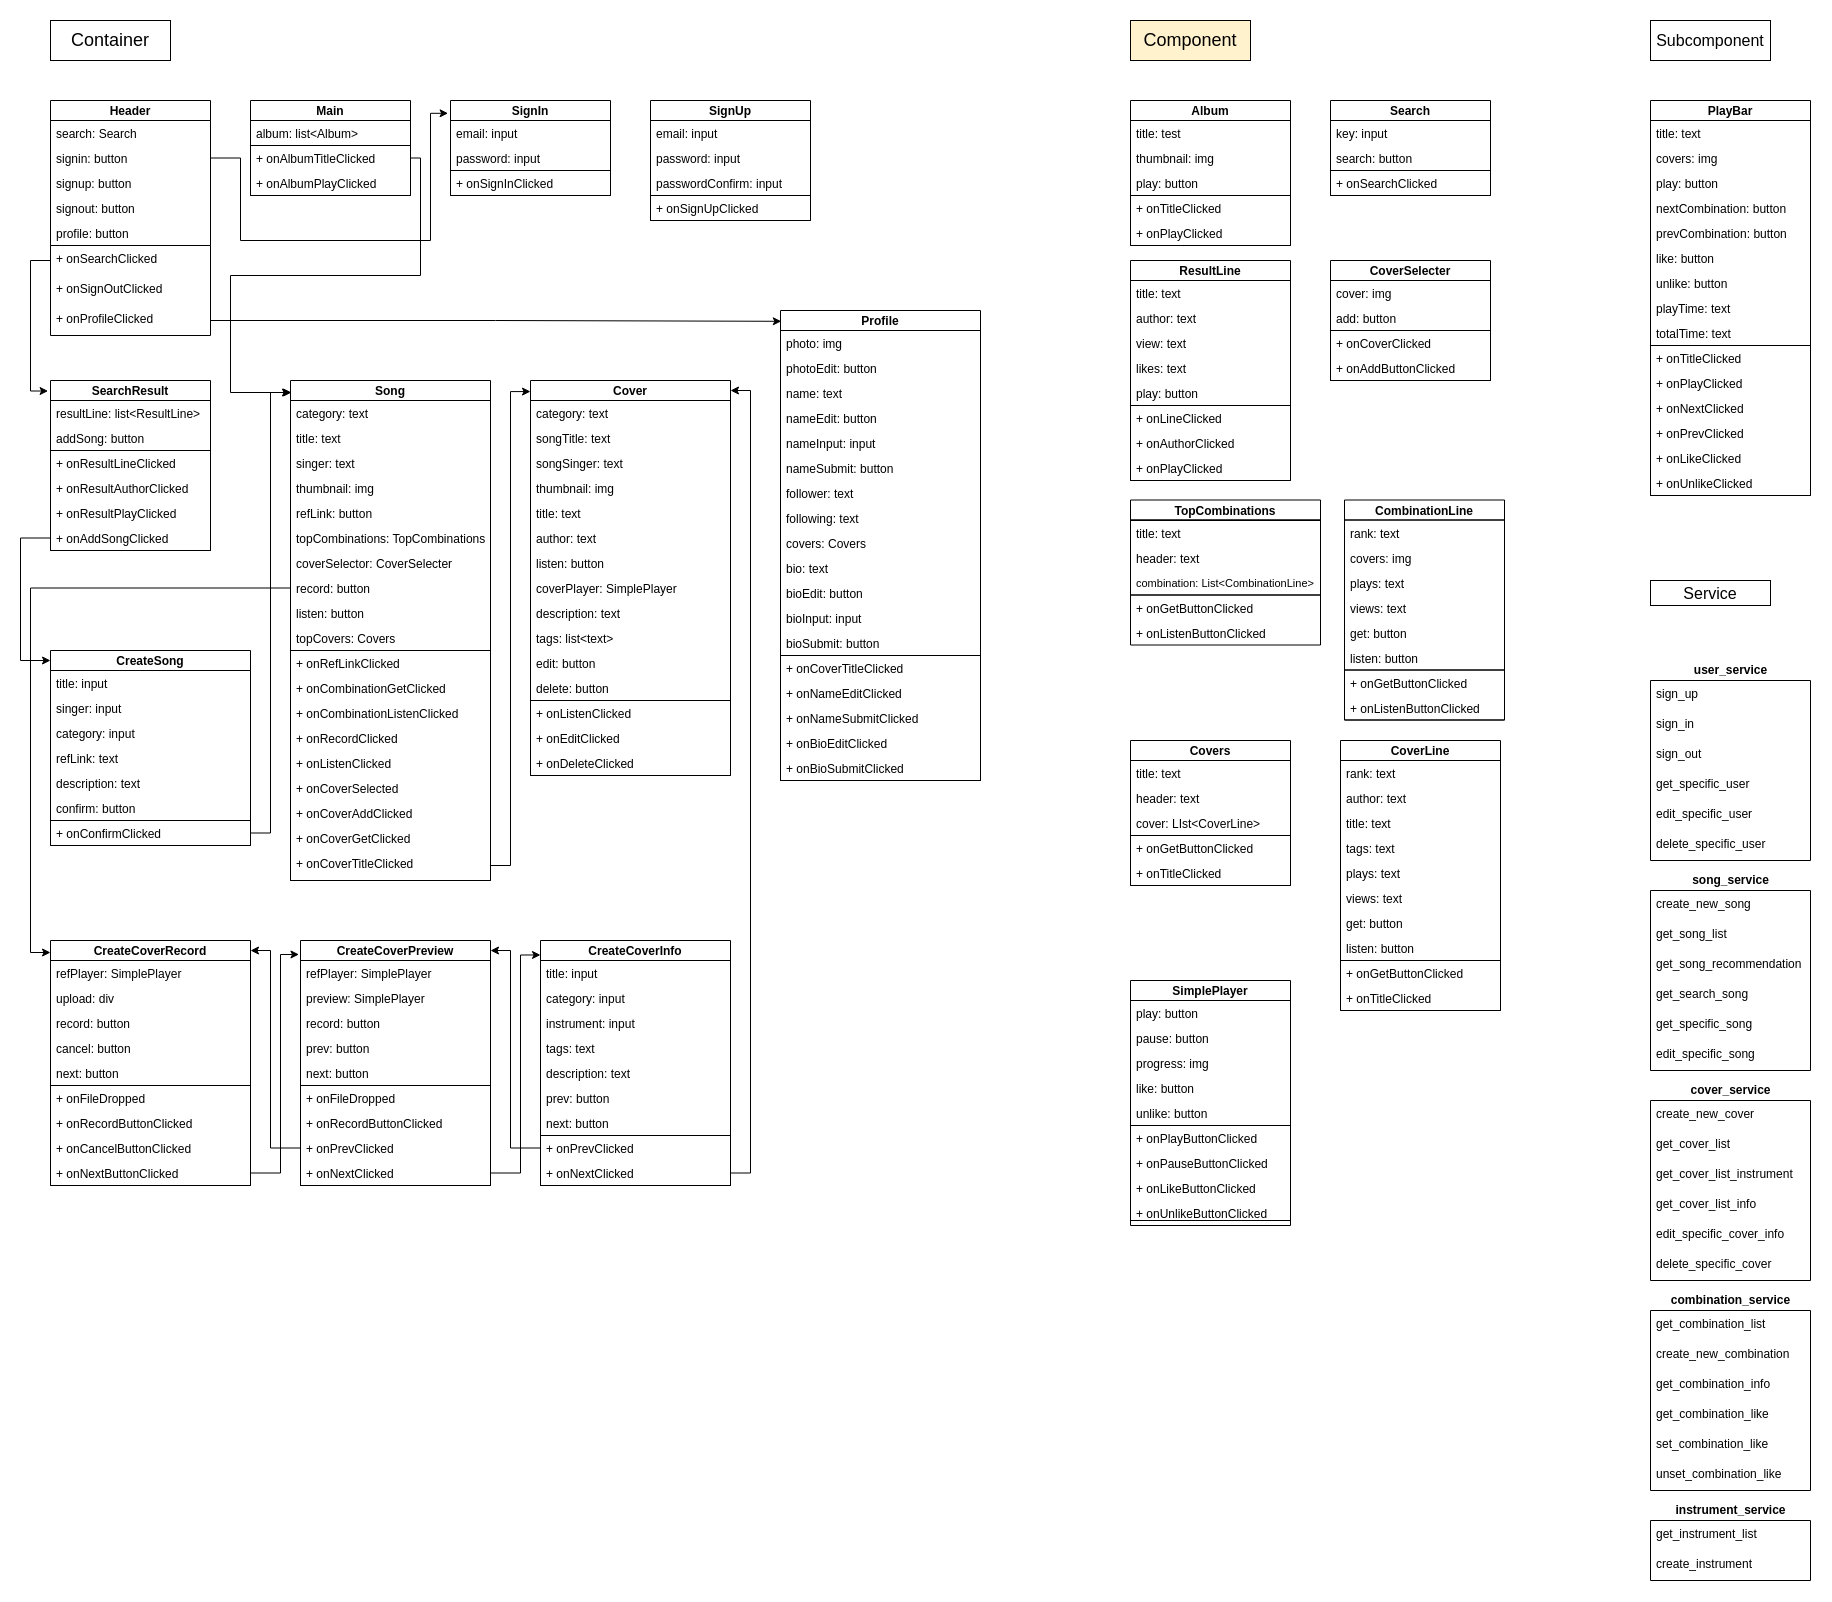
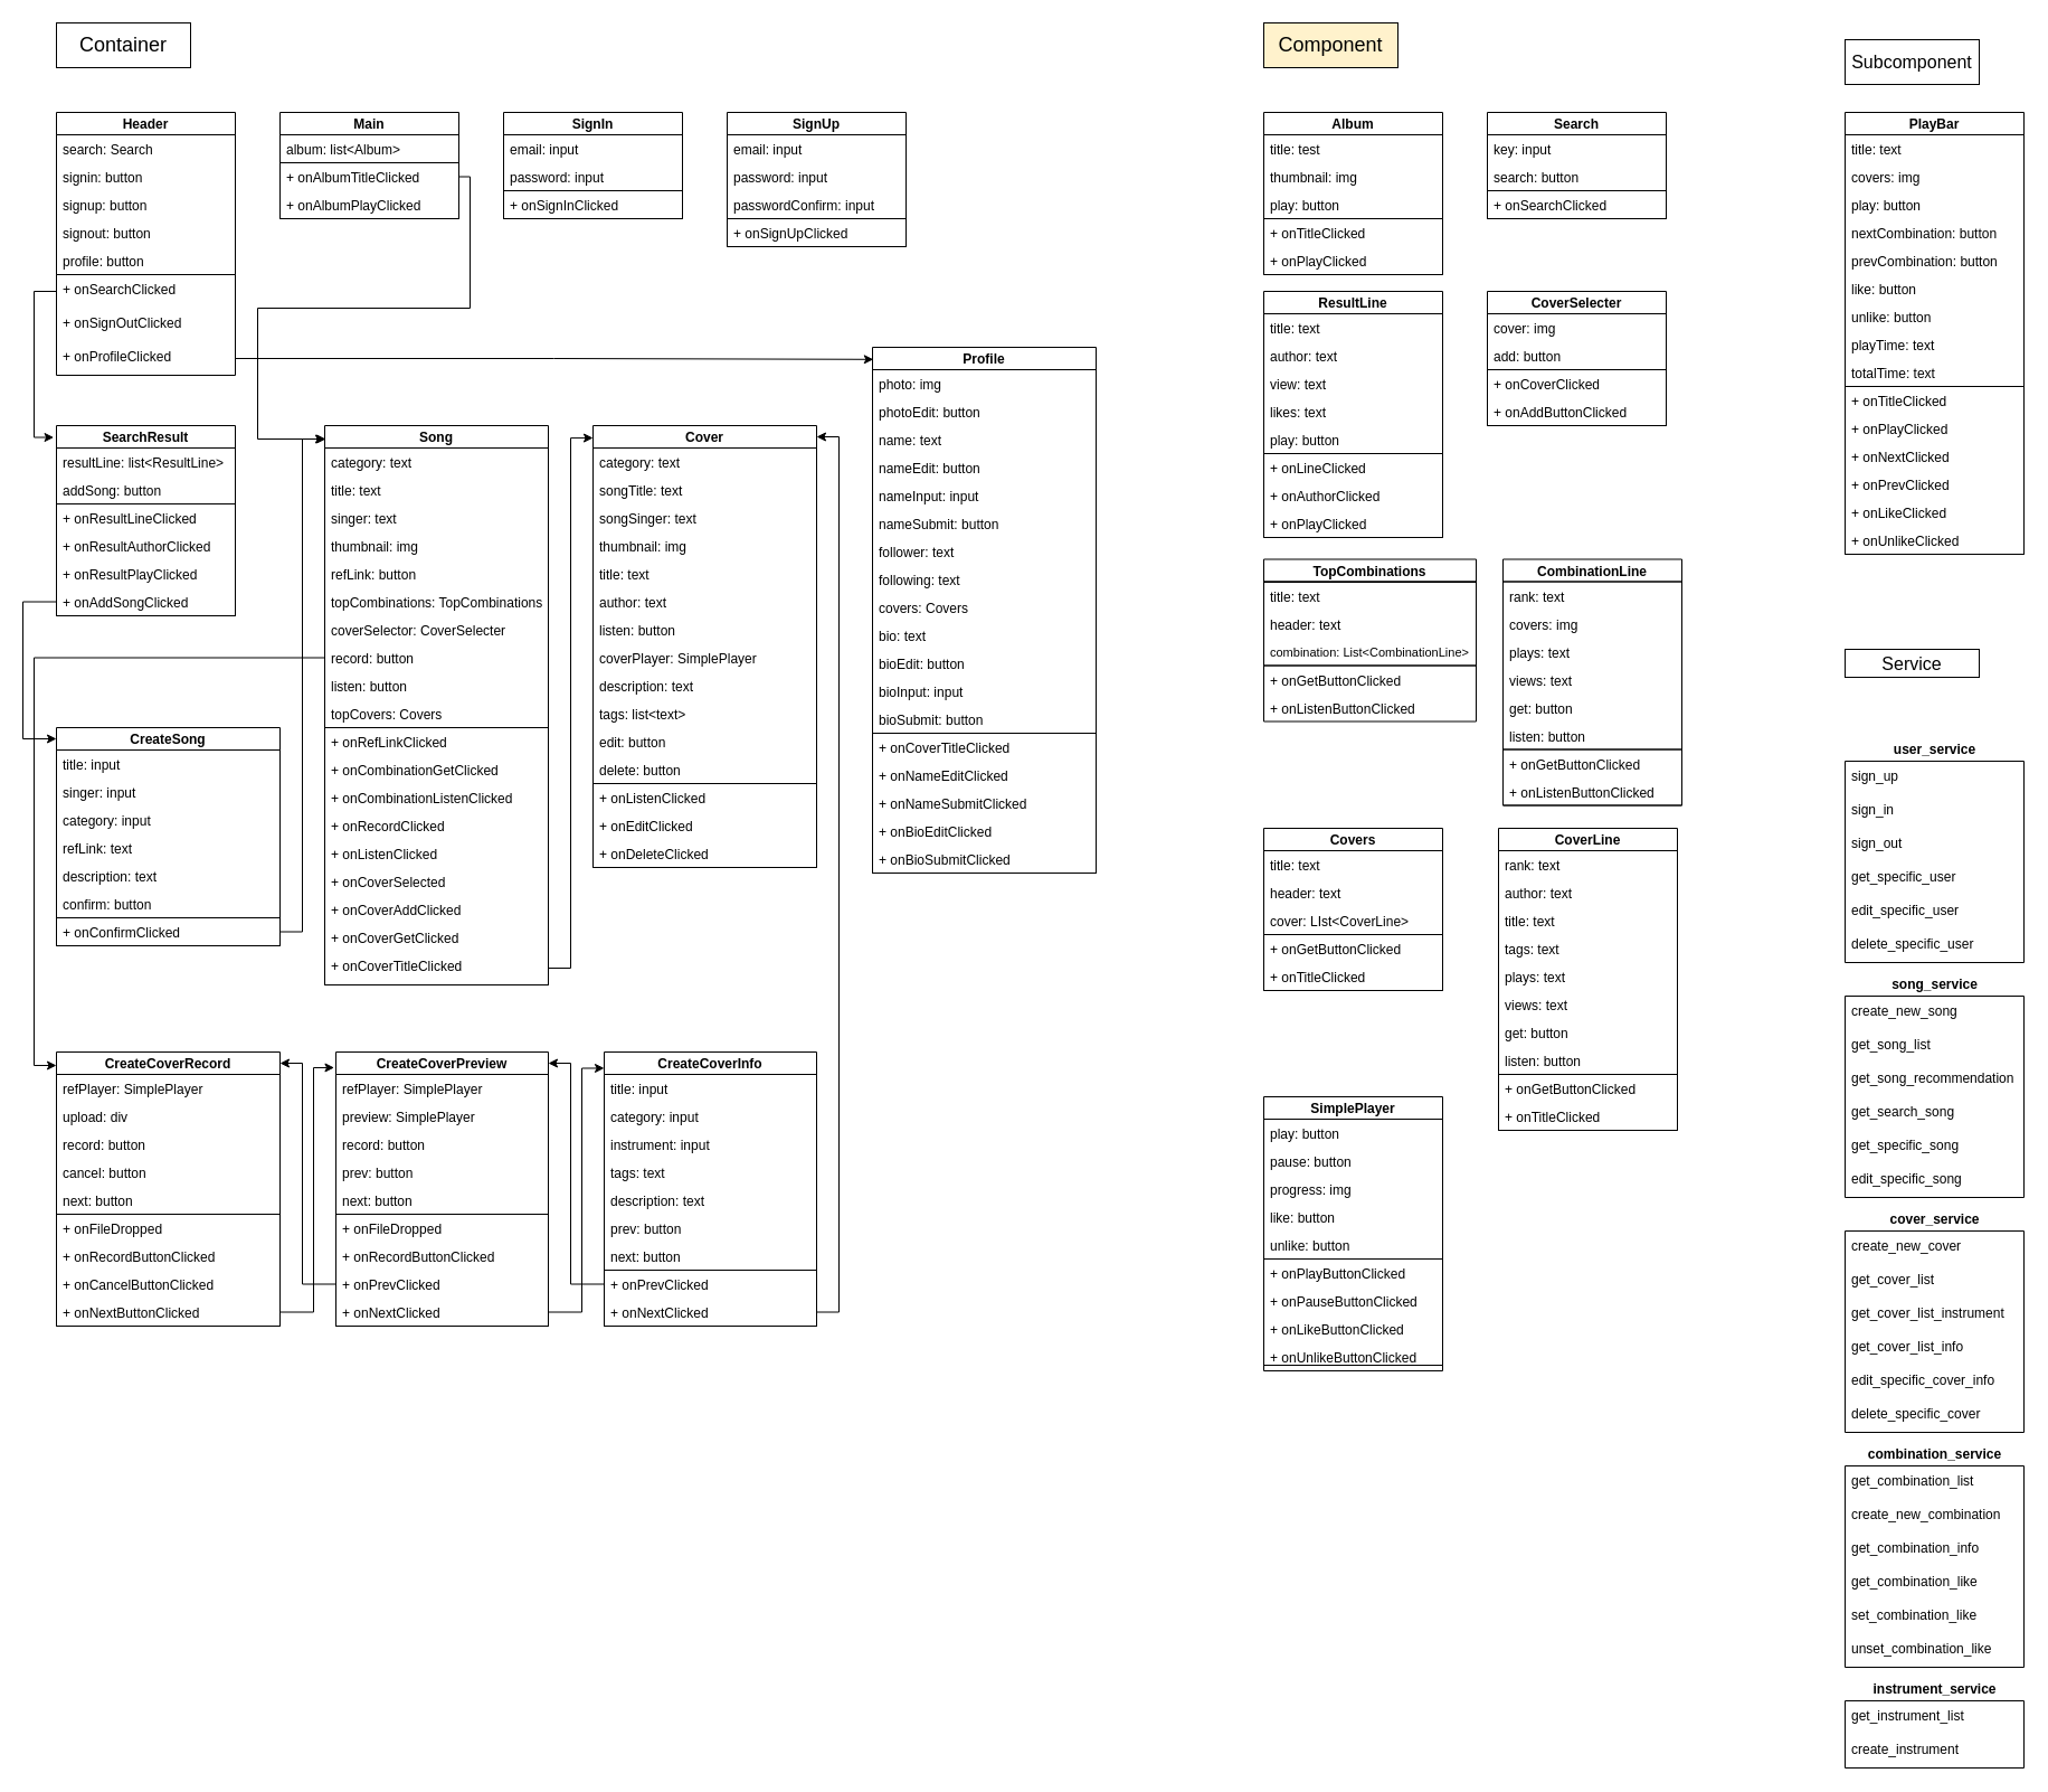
- <mxCell id="4" value="&lt;font style=&quot;font-size: 16px&quot;&gt;Subcomponent&lt;/font&gt;" style="whiteSpace=wrap;html=1;" parent="1" vertex="1"><mxGeometry x="1650" y="20" width="120" height="40" as="geometry" /></mxCell>
+ <mxCell id="4" value="&lt;font style=&quot;font-size: 16px&quot;&gt;Subcomponent&lt;/font&gt;" style="whiteSpace=wrap;html=1;" parent="1" vertex="1"><mxGeometry x="1650" y="35" width="120" height="40" as="geometry" /></mxCell>
- <mxCell id="259" style="edgeStyle=orthogonalEdgeStyle;rounded=0;orthogonalLoop=1;jettySize=auto;html=1;entryX=-0.015;entryY=0.135;entryDx=0;entryDy=0;entryPerimeter=0;" parent="1" source="250" target="57" edge="1"><mxGeometry relative="1" as="geometry"><Array as="points"><mxPoint x="240" y="158" /><mxPoint x="240" y="240" /><mxPoint x="430" y="240" /><mxPoint x="430" y="113" /></Array></mxGeometry></mxCell>
